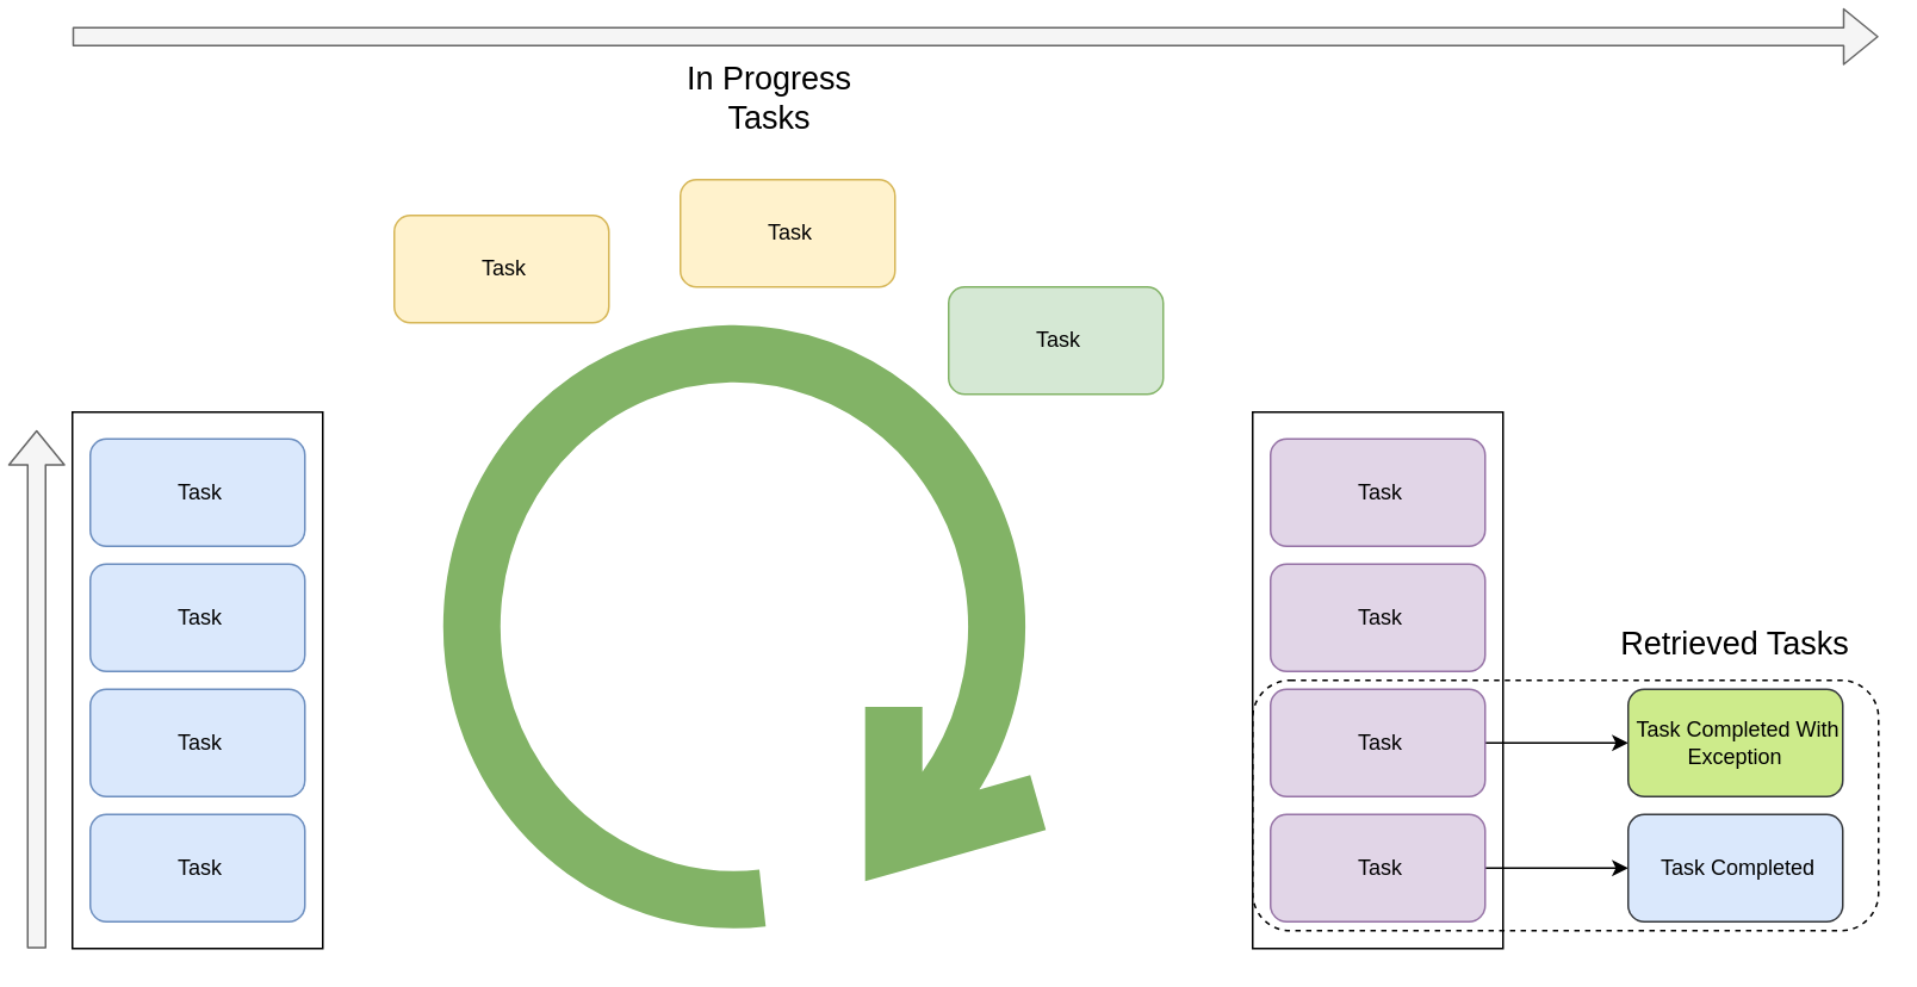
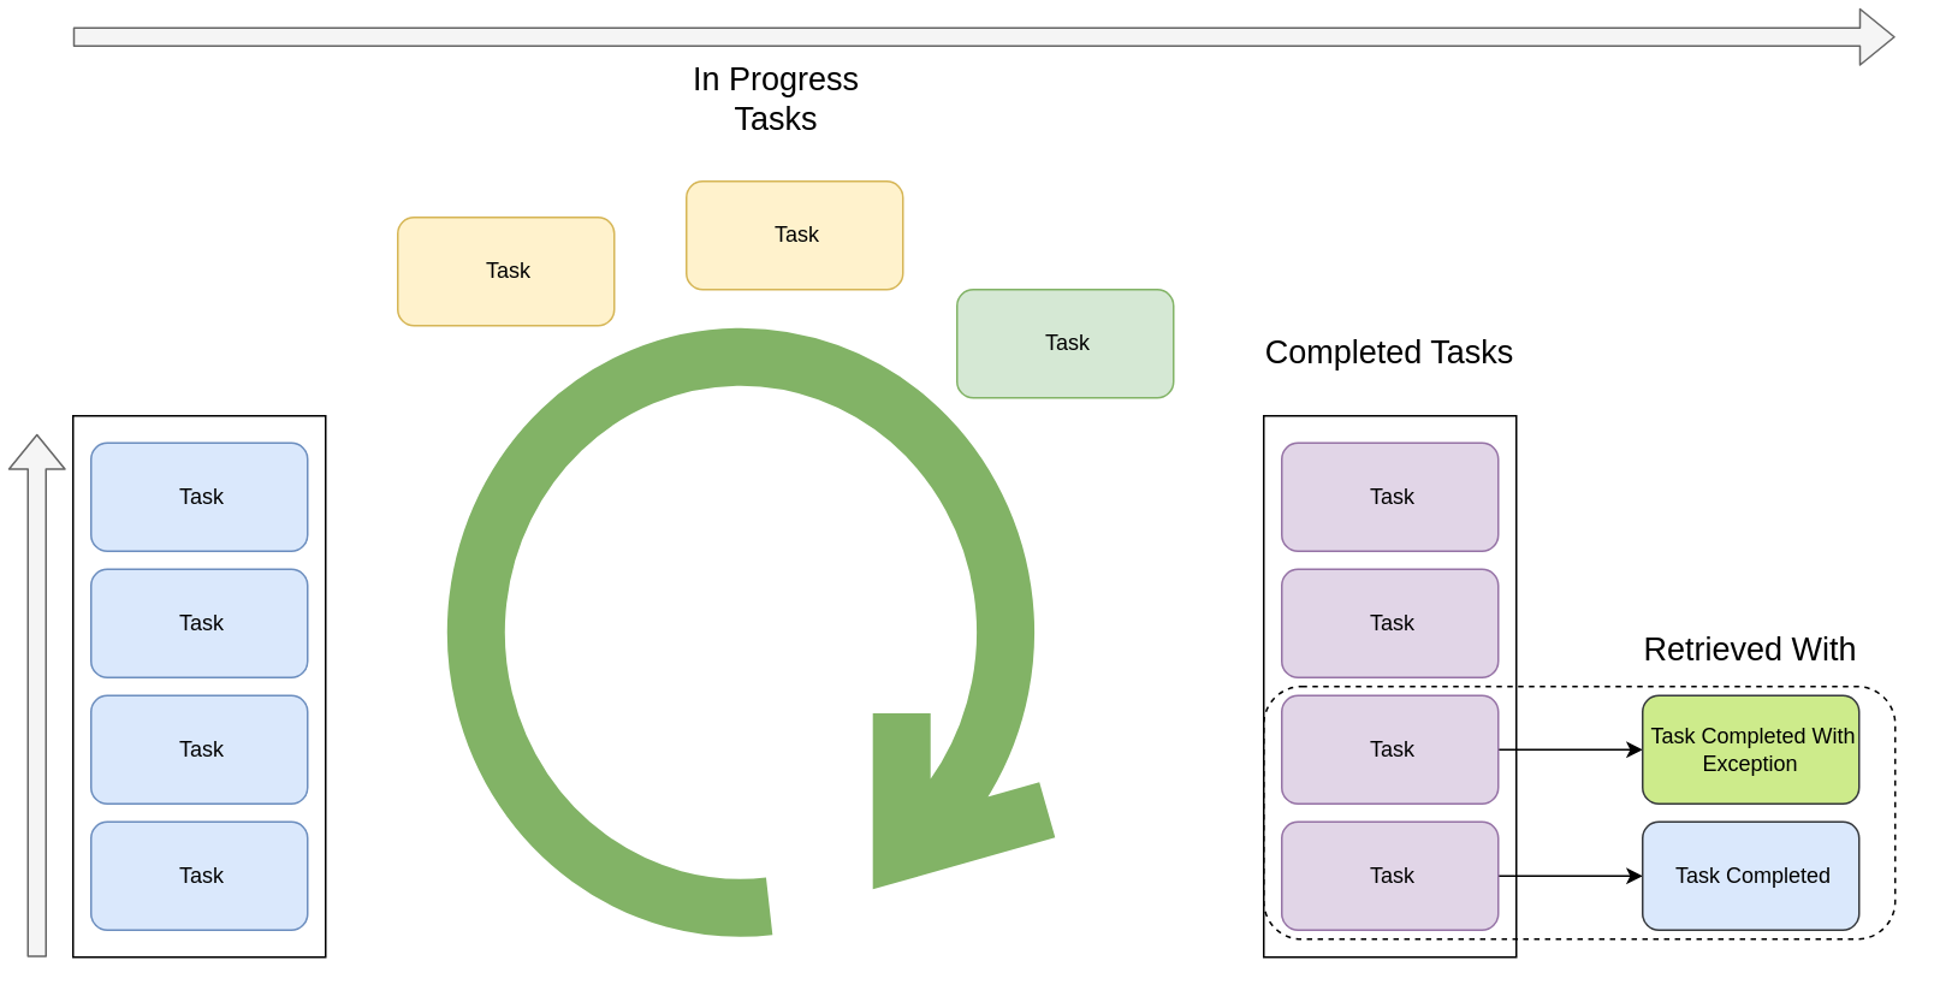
+ <mxCell id="22" value="&lt;font style=&quot;font-size: 18px&quot;&gt;Completed Tasks&lt;/font&gt;" style="text;html=1;strokeColor=none;fillColor=none;align=center;verticalAlign=middle;whiteSpace=wrap;rounded=0;" vertex="1" parent="1"><mxGeometry x="700" y="170" width="140" height="50" as="geometry" /></mxCell>
- <mxCell id="24" value="&lt;font style=&quot;font-size: 18px&quot;&gt;Retrieved Tasks&lt;/font&gt;" style="text;html=1;strokeColor=none;fillColor=none;align=center;verticalAlign=middle;whiteSpace=wrap;rounded=0;" vertex="1" parent="1"><mxGeometry x="900" y="335" width="140" height="50" as="geometry" /></mxCell>
+ <mxCell id="24" value="&lt;font style=&quot;font-size: 18px&quot;&gt;Retrieved With&lt;/font&gt;" style="text;html=1;strokeColor=none;fillColor=none;align=center;verticalAlign=middle;whiteSpace=wrap;rounded=0;" vertex="1" parent="1"><mxGeometry x="900" y="335" width="140" height="50" as="geometry" /></mxCell>
